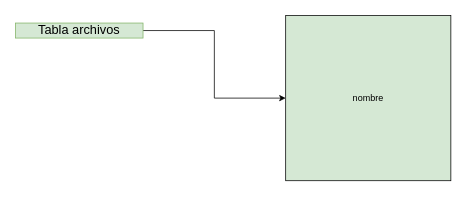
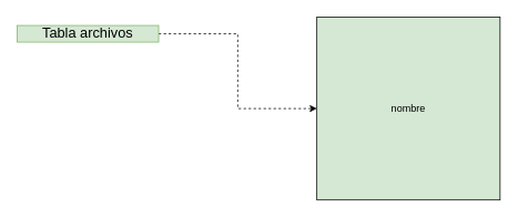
- <mxCell id="2" style="edgeStyle=orthogonalEdgeStyle;rounded=0;orthogonalLoop=1;jettySize=auto;html=1;" edge="1" parent="1" source="3" target="4"><mxGeometry relative="1" as="geometry"><mxPoint x="320" y="130" as="targetPoint" /></mxGeometry></mxCell>
+ <mxCell id="2" style="edgeStyle=orthogonalEdgeStyle;rounded=0;orthogonalLoop=1;jettySize=auto;html=1;dashed=1;" edge="1" parent="1" source="3" target="4"><mxGeometry relative="1" as="geometry"><mxPoint x="320" y="130" as="targetPoint" /></mxGeometry></mxCell>
